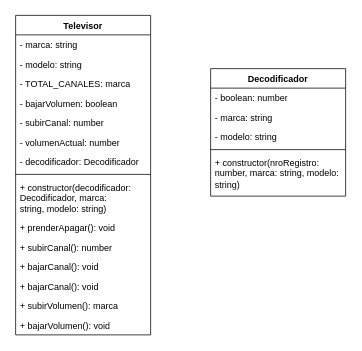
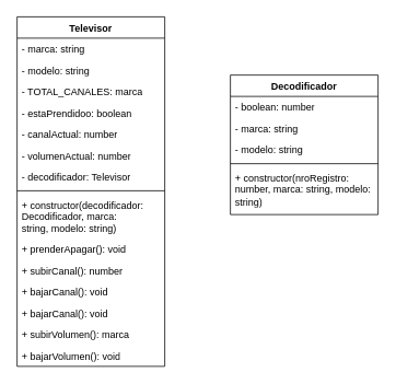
- <mxCell id="6" value="- bajarVolumen: boolean" style="text;strokeColor=none;fillColor=none;align=left;verticalAlign=top;spacingLeft=4;spacingRight=4;overflow=hidden;rotatable=0;points=[[0,0.5],[1,0.5]];portConstraint=eastwest;whiteSpace=wrap;" vertex="1" parent="2"><mxGeometry y="104" width="180" height="26" as="geometry" /></mxCell>
+ <mxCell id="6" value="- estaPrendidoo: boolean" style="text;strokeColor=none;fillColor=none;align=left;verticalAlign=top;spacingLeft=4;spacingRight=4;overflow=hidden;rotatable=0;points=[[0,0.5],[1,0.5]];portConstraint=eastwest;whiteSpace=wrap;" vertex="1" parent="2"><mxGeometry y="104" width="180" height="26" as="geometry" /></mxCell>
- <mxCell id="7" value="- subirCanal: number" style="text;strokeColor=none;fillColor=none;align=left;verticalAlign=top;spacingLeft=4;spacingRight=4;overflow=hidden;rotatable=0;points=[[0,0.5],[1,0.5]];portConstraint=eastwest;whiteSpace=wrap;" vertex="1" parent="2"><mxGeometry y="130" width="180" height="26" as="geometry" /></mxCell>
+ <mxCell id="7" value="- canalActual: number" style="text;strokeColor=none;fillColor=none;align=left;verticalAlign=top;spacingLeft=4;spacingRight=4;overflow=hidden;rotatable=0;points=[[0,0.5],[1,0.5]];portConstraint=eastwest;whiteSpace=wrap;" vertex="1" parent="2"><mxGeometry y="130" width="180" height="26" as="geometry" /></mxCell>
- <mxCell id="9" value="- decodificador: Decodificador" style="text;strokeColor=none;fillColor=none;align=left;verticalAlign=top;spacingLeft=4;spacingRight=4;overflow=hidden;rotatable=0;points=[[0,0.5],[1,0.5]];portConstraint=eastwest;whiteSpace=wrap;" vertex="1" parent="2"><mxGeometry y="182" width="180" height="26" as="geometry" /></mxCell>
+ <mxCell id="9" value="- decodificador: Televisor" style="text;strokeColor=none;fillColor=none;align=left;verticalAlign=top;spacingLeft=4;spacingRight=4;overflow=hidden;rotatable=0;points=[[0,0.5],[1,0.5]];portConstraint=eastwest;whiteSpace=wrap;" vertex="1" parent="2"><mxGeometry y="182" width="180" height="26" as="geometry" /></mxCell>
